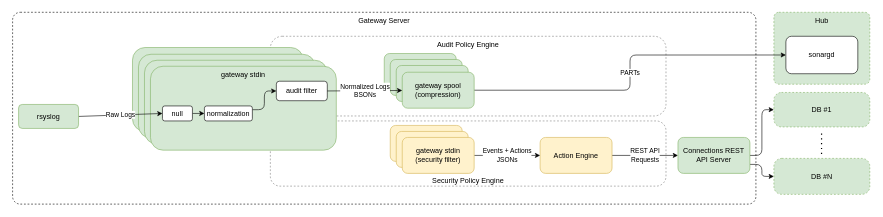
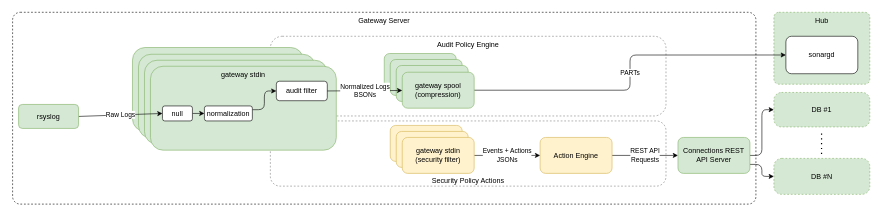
- <mxCell id="4" value="Security Policy Engine" style="rounded=1;whiteSpace=wrap;html=1;dashed=1;verticalAlign=bottom;opacity=50;fillColor=none;" parent="1" vertex="1"><mxGeometry x="450" y="201.25" width="660" height="108.75" as="geometry" /></mxCell>
+ <mxCell id="4" value="Security Policy Actions" style="rounded=1;whiteSpace=wrap;html=1;dashed=1;verticalAlign=bottom;opacity=50;fillColor=none;" parent="1" vertex="1"><mxGeometry x="450" y="201.25" width="660" height="108.75" as="geometry" /></mxCell>
